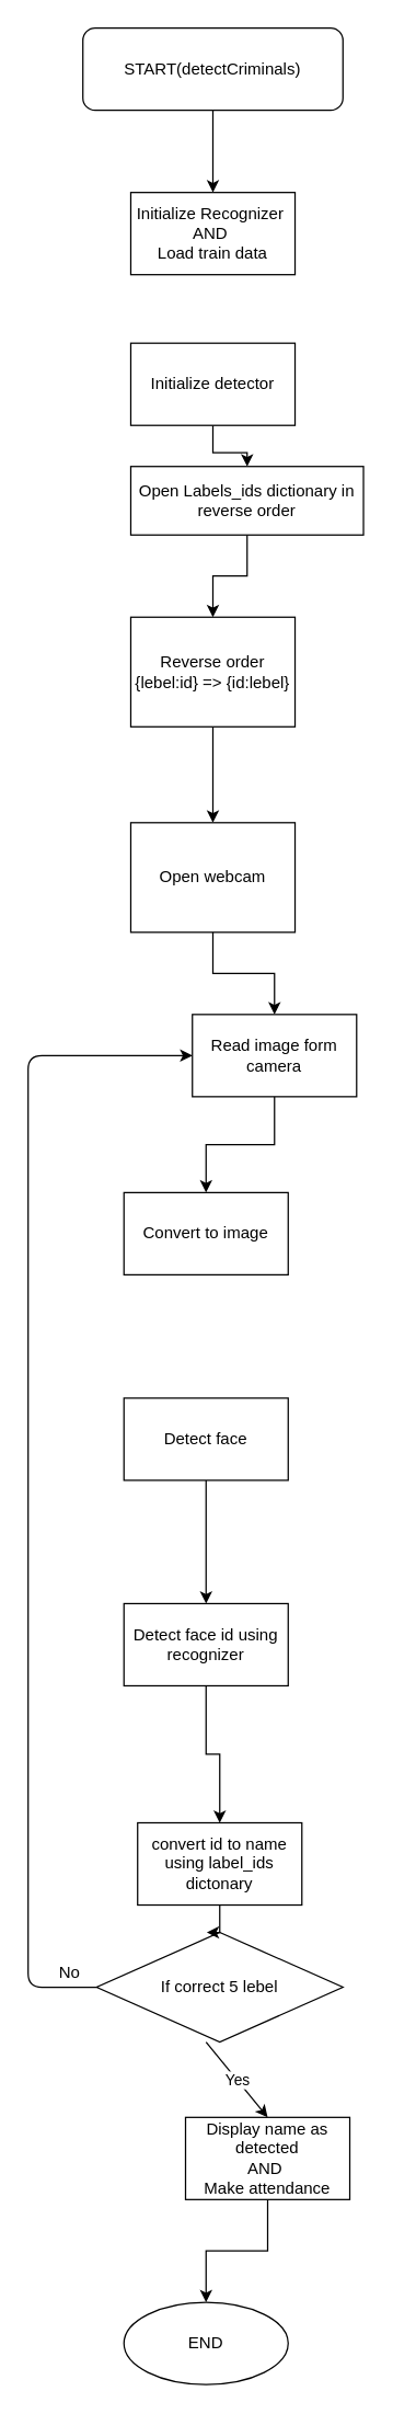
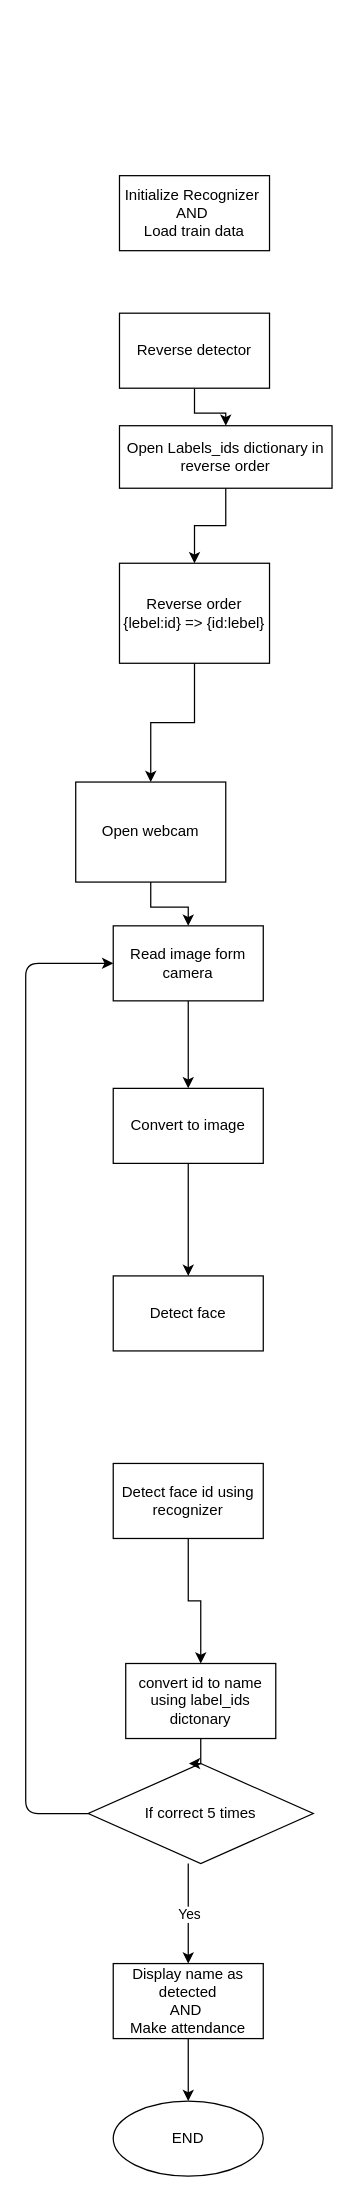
- <mxCell id="3" value="START(detectCriminals)" style="rounded=1;whiteSpace=wrap;html=1;" vertex="1" parent="1"><mxGeometry x="60" y="20" width="190" height="60" as="geometry" /></mxCell>
- <mxCell id="2" value="" style="edgeStyle=orthogonalEdgeStyle;rounded=0;orthogonalLoop=1;jettySize=auto;html=1;" edge="1" parent="1" source="3" target="4"><mxGeometry relative="1" as="geometry" /></mxCell>
- <mxCell id="6" value="Initialize detector" style="rounded=0;whiteSpace=wrap;html=1;" vertex="1" parent="1"><mxGeometry x="95" y="250" width="120" height="60" as="geometry" /></mxCell>
+ <mxCell id="6" value="Reverse detector" style="rounded=0;whiteSpace=wrap;html=1;" vertex="1" parent="1"><mxGeometry x="95" y="250" width="120" height="60" as="geometry" /></mxCell>
- <mxCell id="12" value="Open webcam" style="rounded=0;whiteSpace=wrap;html=1;" vertex="1" parent="1"><mxGeometry x="95" y="600" width="120" height="80" as="geometry" /></mxCell>
+ <mxCell id="12" value="Open webcam" style="rounded=0;whiteSpace=wrap;html=1;" vertex="1" parent="1"><mxGeometry x="60" y="625" width="120" height="80" as="geometry" /></mxCell>
- <mxCell id="14" value="Read image form camera" style="whiteSpace=wrap;html=1;" vertex="1" parent="1"><mxGeometry x="140" y="740" width="120" height="60" as="geometry" /></mxCell>
+ <mxCell id="14" value="Read image form camera" style="whiteSpace=wrap;html=1;" vertex="1" parent="1"><mxGeometry x="90" y="740" width="120" height="60" as="geometry" /></mxCell>
+ <mxCell id="15" value="" style="edgeStyle=orthogonalEdgeStyle;rounded=0;orthogonalLoop=1;jettySize=auto;html=1;" edge="1" parent="1" source="16" target="18"><mxGeometry relative="1" as="geometry" /></mxCell>
- <mxCell id="17" value="" style="edgeStyle=orthogonalEdgeStyle;rounded=0;orthogonalLoop=1;jettySize=auto;html=1;" edge="1" parent="1" source="18" target="20"><mxGeometry relative="1" as="geometry" /></mxCell>
- <mxCell id="27" value="No" style="text;html=1;align=center;verticalAlign=middle;resizable=0;points=[];autosize=1;" vertex="1" parent="1"><mxGeometry x="35" y="1430" width="30" height="20" as="geometry" /></mxCell>
- <mxCell id="21" value="If correct 5 lebel" style="rhombus;whiteSpace=wrap;html=1;" vertex="1" parent="1"><mxGeometry x="70" y="1410" width="180" height="80" as="geometry" /></mxCell>
+ <mxCell id="21" value="If correct 5 times" style="rhombus;whiteSpace=wrap;html=1;" vertex="1" parent="1"><mxGeometry x="70" y="1410" width="180" height="80" as="geometry" /></mxCell>
- <mxCell id="23" value="Display name as detected&lt;br&gt;AND&amp;nbsp;&lt;br&gt;Make attendance" style="whiteSpace=wrap;html=1;" vertex="1" parent="1"><mxGeometry x="135" y="1545" width="120" height="60" as="geometry" /></mxCell>
+ <mxCell id="23" value="Display name as detected&lt;br&gt;AND&amp;nbsp;&lt;br&gt;Make attendance" style="whiteSpace=wrap;html=1;" vertex="1" parent="1"><mxGeometry x="90" y="1570" width="120" height="60" as="geometry" /></mxCell>
